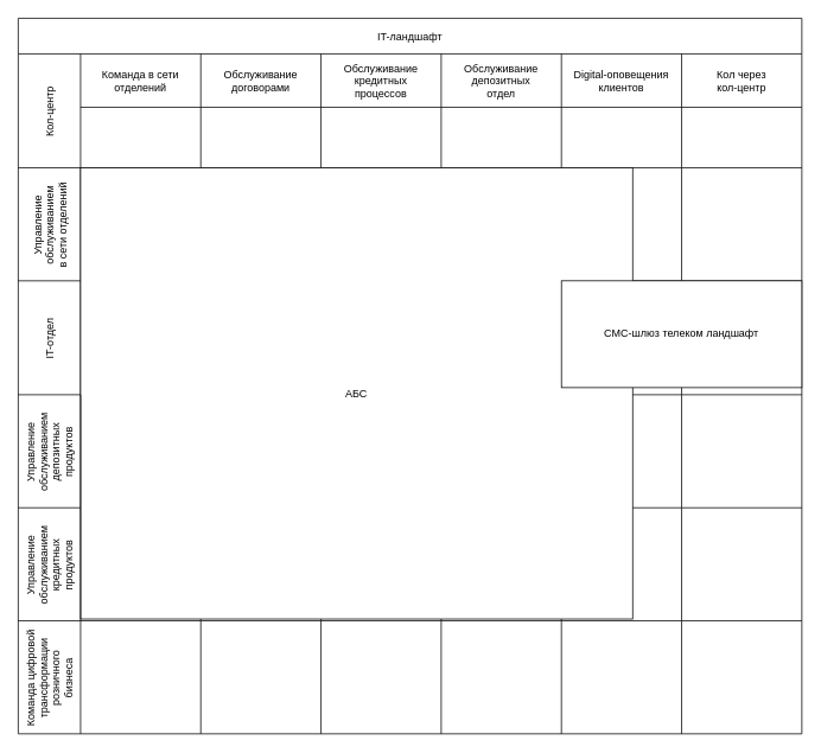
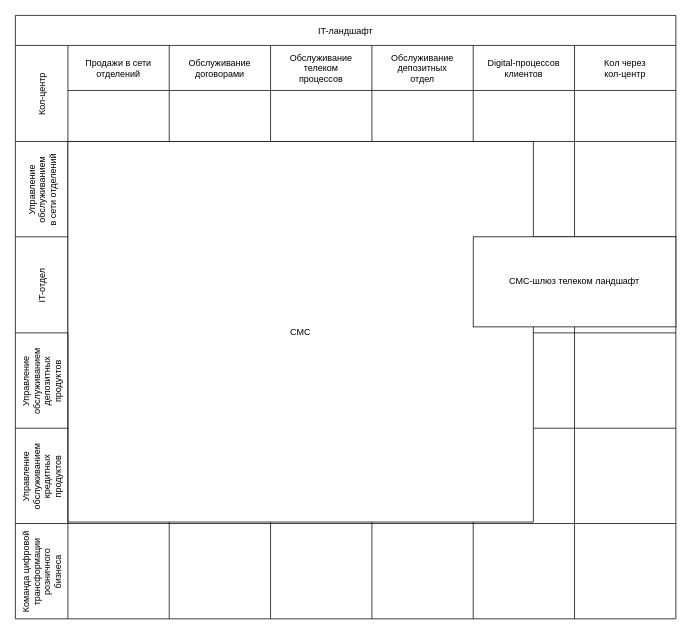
- <mxCell id="6" value="Обслуживание&#10;кредитных&#10;процессов" style="swimlane;swimlaneHead=0;swimlaneBody=0;fontStyle=0;connectable=0;fillColor=none;startSize=60;collapsible=0;recursiveResize=0;expand=0;" parent="3" vertex="1"><mxGeometry x="340" width="135" height="128" as="geometry"><mxRectangle width="135" height="128" as="alternateBounds" /></mxGeometry></mxCell>
+ <mxCell id="6" value="Обслуживание&#10;телеком&#10;процессов" style="swimlane;swimlaneHead=0;swimlaneBody=0;fontStyle=0;connectable=0;fillColor=none;startSize=60;collapsible=0;recursiveResize=0;expand=0;" parent="3" vertex="1"><mxGeometry x="340" width="135" height="128" as="geometry"><mxRectangle width="135" height="128" as="alternateBounds" /></mxGeometry></mxCell>
- <mxCell id="4" value="Команда в сети&#10;отделений" style="swimlane;swimlaneHead=0;swimlaneBody=0;fontStyle=0;connectable=0;fillColor=none;startSize=60;collapsible=0;recursiveResize=0;expand=0;" parent="3" vertex="1"><mxGeometry x="70" width="135" height="128" as="geometry"><mxRectangle width="135" height="128" as="alternateBounds" /></mxGeometry></mxCell>
+ <mxCell id="4" value="Продажи в сети&#10;отделений" style="swimlane;swimlaneHead=0;swimlaneBody=0;fontStyle=0;connectable=0;fillColor=none;startSize=60;collapsible=0;recursiveResize=0;expand=0;" parent="3" vertex="1"><mxGeometry x="70" width="135" height="128" as="geometry"><mxRectangle width="135" height="128" as="alternateBounds" /></mxGeometry></mxCell>
- <mxCell id="8" value="Digital-оповещения&#10;клиентов" style="swimlane;swimlaneHead=0;swimlaneBody=0;fontStyle=0;connectable=0;fillColor=none;startSize=60;collapsible=0;recursiveResize=0;expand=0;" parent="3" vertex="1"><mxGeometry x="610" width="135" height="128" as="geometry"><mxRectangle width="135" height="128" as="alternateBounds" /></mxGeometry></mxCell>
+ <mxCell id="8" value="Digital-процессов&#10;клиентов" style="swimlane;swimlaneHead=0;swimlaneBody=0;fontStyle=0;connectable=0;fillColor=none;startSize=60;collapsible=0;recursiveResize=0;expand=0;" parent="3" vertex="1"><mxGeometry x="610" width="135" height="128" as="geometry"><mxRectangle width="135" height="128" as="alternateBounds" /></mxGeometry></mxCell>
- <mxCell id="21" value="АБС" style="rounded=0;whiteSpace=wrap;html=1;" vertex="1" parent="20"><mxGeometry x="-270" y="-127" width="620" height="507" as="geometry" /></mxCell>
+ <mxCell id="21" value="СМС" style="rounded=0;whiteSpace=wrap;html=1;" vertex="1" parent="20"><mxGeometry x="-270" y="-127" width="620" height="507" as="geometry" /></mxCell>
